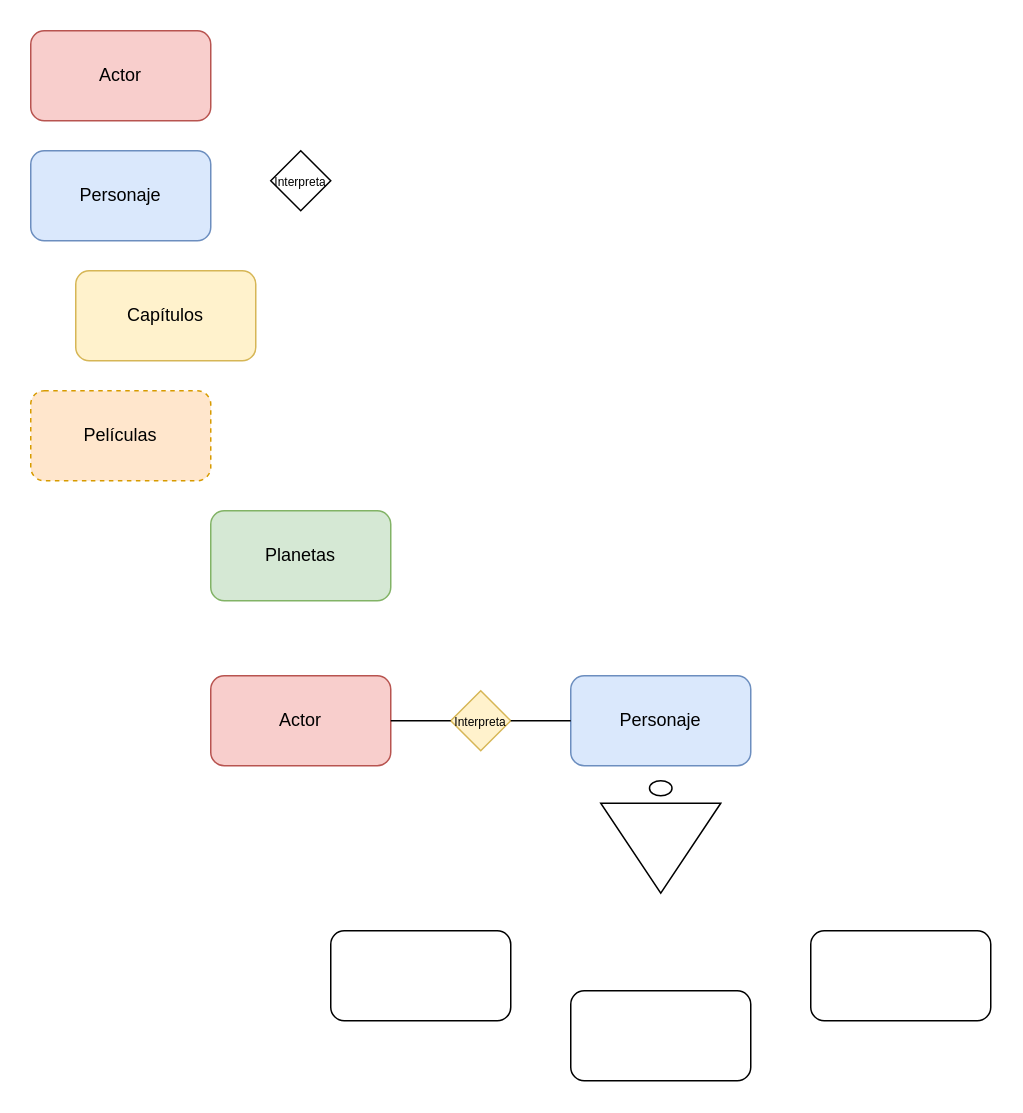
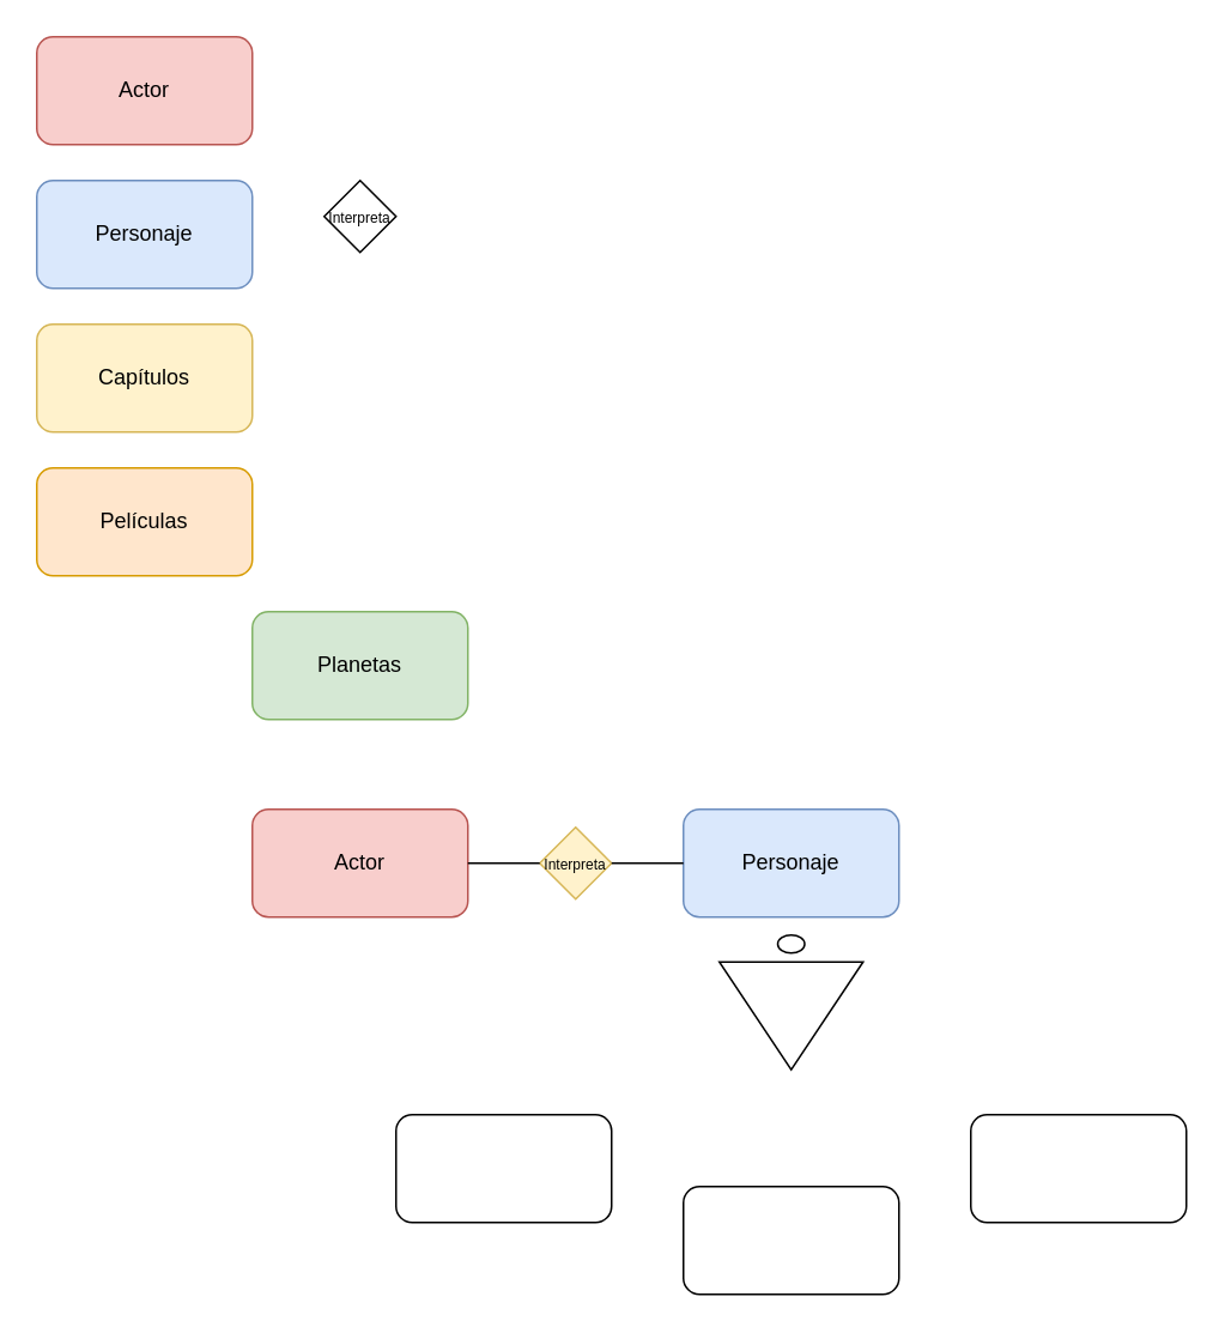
- <mxCell id="4" value="Capítulos" style="rounded=1;whiteSpace=wrap;html=1;fillColor=#fff2cc;strokeColor=#d6b656;" vertex="1" parent="1"><mxGeometry x="50" y="180" width="120" height="60" as="geometry" /></mxCell>
+ <mxCell id="4" value="Capítulos" style="rounded=1;whiteSpace=wrap;html=1;fillColor=#fff2cc;strokeColor=#d6b656;" vertex="1" parent="1"><mxGeometry x="20" y="180" width="120" height="60" as="geometry" /></mxCell>
- <mxCell id="5" value="Películas" style="rounded=1;whiteSpace=wrap;html=1;fillColor=#ffe6cc;strokeColor=#d79b00;dashed=1;" vertex="1" parent="1"><mxGeometry x="20" y="260" width="120" height="60" as="geometry" /></mxCell>
+ <mxCell id="5" value="Películas" style="rounded=1;whiteSpace=wrap;html=1;fillColor=#ffe6cc;strokeColor=#d79b00;" vertex="1" parent="1"><mxGeometry x="20" y="260" width="120" height="60" as="geometry" /></mxCell>
